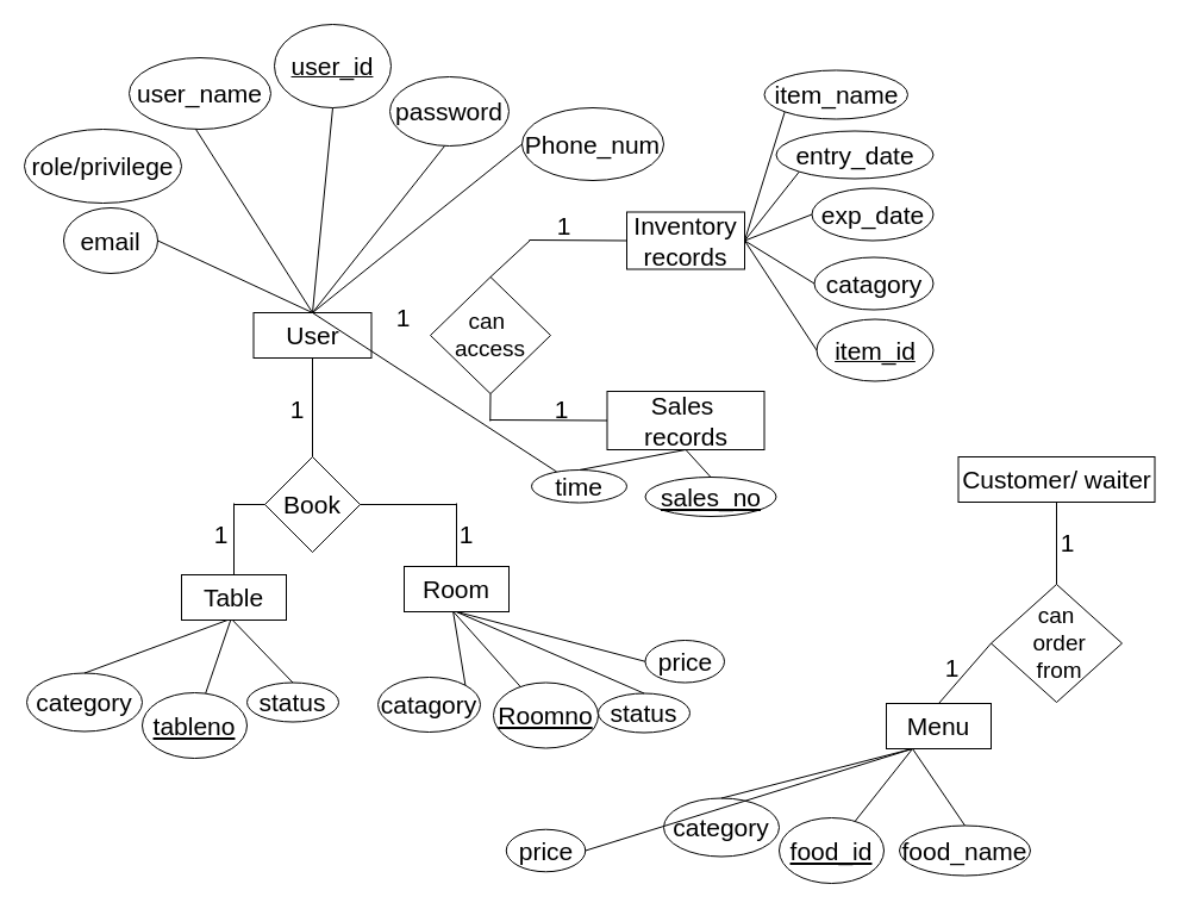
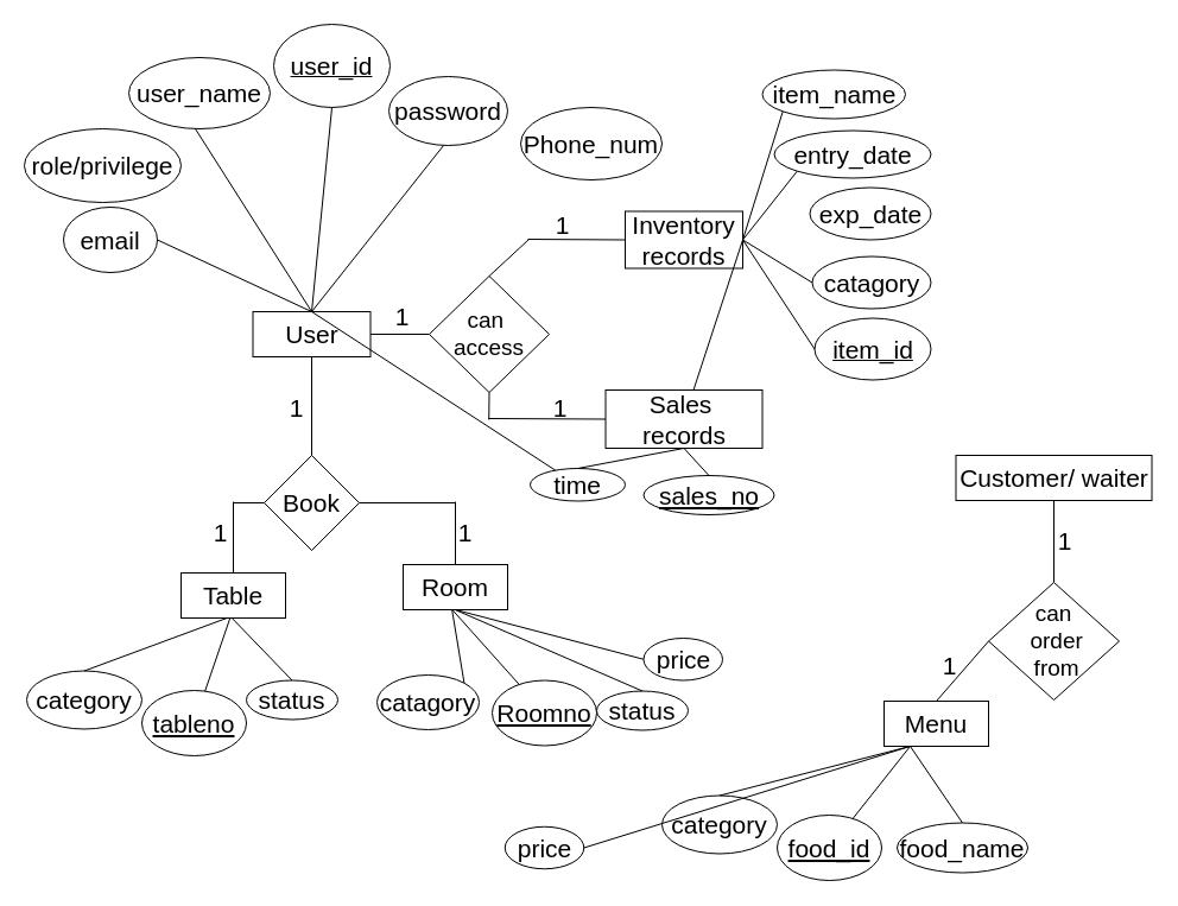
- <mxCell id="13" value="" style="endArrow=none;html=1;rounded=0;entryX=0.5;entryY=0;entryDx=0;entryDy=0;exitX=0;exitY=0.5;exitDx=0;exitDy=0;" edge="1" parent="1" source="3" target="8"><mxGeometry width="50" height="50" relative="1" as="geometry"><mxPoint x="409" y="350" as="sourcePoint" /><mxPoint x="306" y="218" as="targetPoint" /></mxGeometry></mxCell>
- <mxCell id="56" value="" style="endArrow=none;html=1;rounded=0;entryX=0;entryY=0.5;entryDx=0;entryDy=0;exitX=1;exitY=0.5;exitDx=0;exitDy=0;" edge="1" parent="1" target="52" source="44"><mxGeometry width="50" height="50" relative="1" as="geometry"><mxPoint x="625" y="202" as="sourcePoint" /><mxPoint x="740" y="108" as="targetPoint" /></mxGeometry></mxCell>
+ <mxCell id="56" value="" style="endArrow=none;html=1;rounded=0;exitX=1;exitY=0.5;exitDx=0;exitDy=0;" edge="1" parent="1" target="45" source="44"><mxGeometry width="50" height="50" relative="1" as="geometry"><mxPoint x="625" y="202" as="sourcePoint" /><mxPoint x="740" y="108" as="targetPoint" /></mxGeometry></mxCell>
+ <mxCell id="39" value="" style="endArrow=none;html=1;rounded=0;entryX=0;entryY=0.5;entryDx=0;entryDy=0;" edge="1" parent="1" source="8" target="38"><mxGeometry width="50" height="50" relative="1" as="geometry"><mxPoint x="328" y="269.37" as="sourcePoint" /><mxPoint x="409" y="269.37" as="targetPoint" /></mxGeometry></mxCell>
